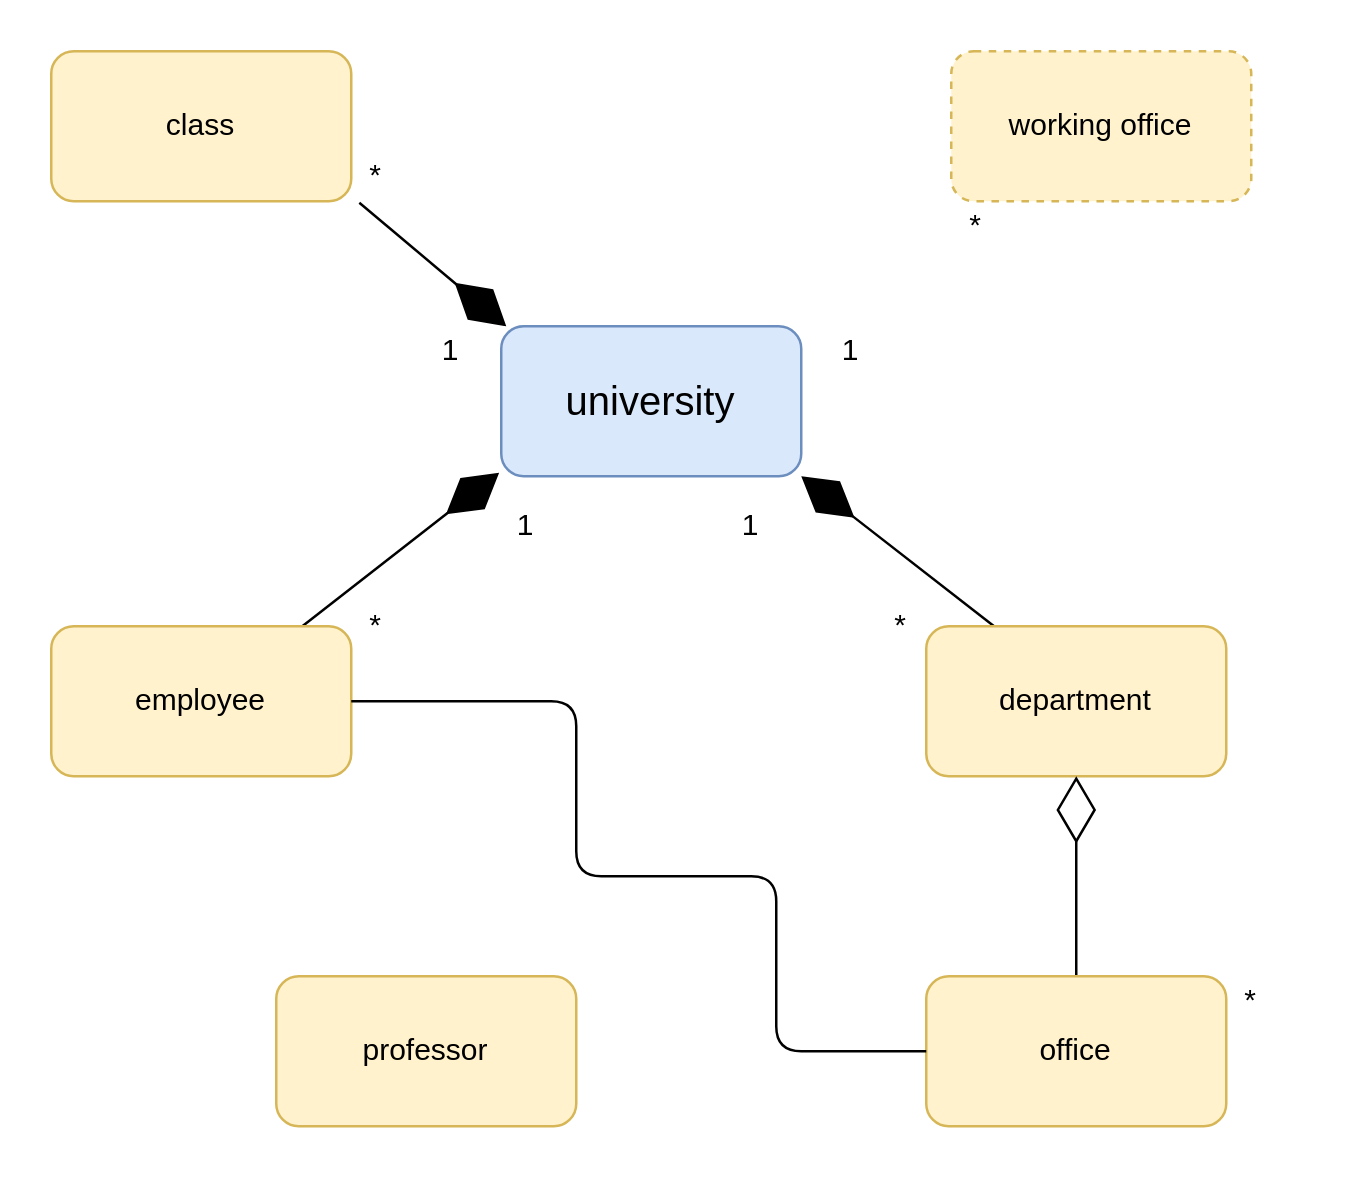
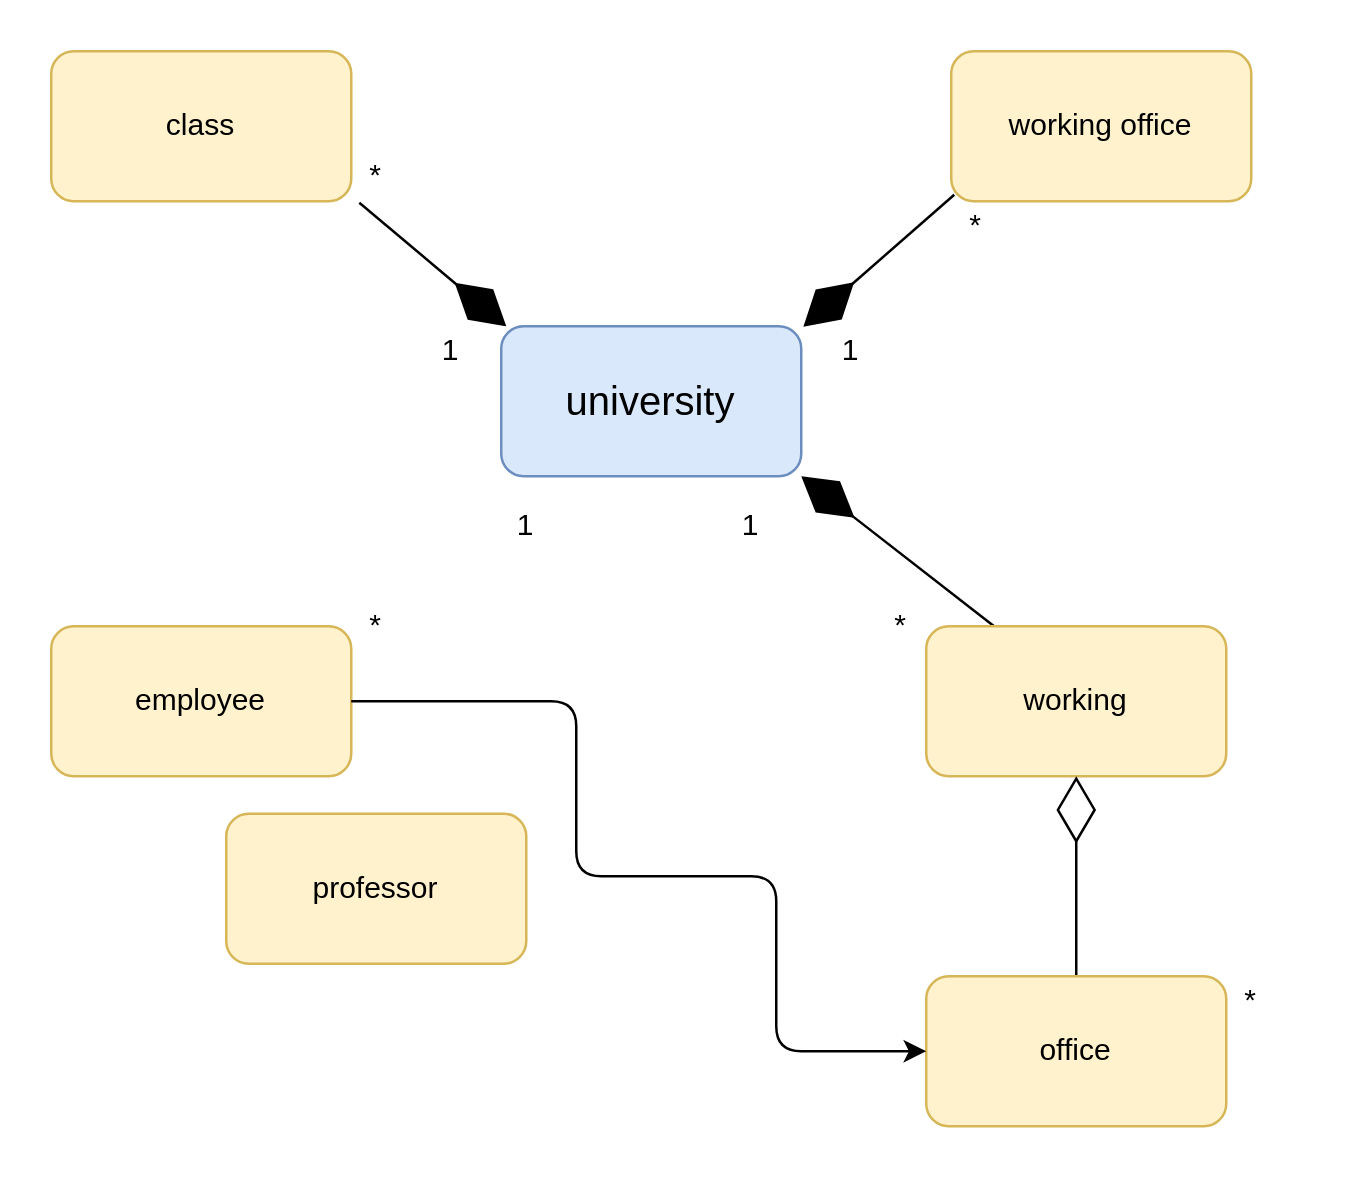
- <mxCell id="5" value="working office" style="rounded=1;whiteSpace=wrap;html=1;fontFamily=Helvetica;fillColor=#fff2cc;strokeColor=#d6b656;dashed=1;" vertex="1" parent="1"><mxGeometry x="380" y="20" width="120" height="60" as="geometry" /></mxCell>
+ <mxCell id="5" value="working office" style="rounded=1;whiteSpace=wrap;html=1;fontFamily=Helvetica;fillColor=#fff2cc;strokeColor=#d6b656;" vertex="1" parent="1"><mxGeometry x="380" y="20" width="120" height="60" as="geometry" /></mxCell>
+ <mxCell id="6" value="" style="endArrow=diamondThin;endFill=1;endSize=24;html=1;fontFamily=Helvetica;entryX=1.007;entryY=0.003;entryDx=0;entryDy=0;entryPerimeter=0;exitX=0.01;exitY=0.957;exitDx=0;exitDy=0;exitPerimeter=0;" edge="1" parent="1" source="5" target="2"><mxGeometry width="160" relative="1" as="geometry"><mxPoint x="450" y="130" as="sourcePoint" /><mxPoint x="571.56" y="204.98" as="targetPoint" /><Array as="points" /></mxGeometry></mxCell>
- <mxCell id="8" value="" style="endArrow=diamondThin;endFill=1;endSize=24;html=1;fontFamily=Helvetica;exitX=0.823;exitY=0.021;exitDx=0;exitDy=0;exitPerimeter=0;entryX=-0.007;entryY=0.977;entryDx=0;entryDy=0;entryPerimeter=0;" edge="1" parent="1" source="9" target="2"><mxGeometry width="160" relative="1" as="geometry"><mxPoint x="270" y="225" as="sourcePoint" /><mxPoint x="150" y="295" as="targetPoint" /><Array as="points" /></mxGeometry></mxCell>
- <mxCell id="10" value="department" style="rounded=1;whiteSpace=wrap;html=1;fillColor=#fff2cc;strokeColor=#d6b656;" vertex="1" parent="1"><mxGeometry x="370" y="250" width="120" height="60" as="geometry" /></mxCell>
+ <mxCell id="10" value="working" style="rounded=1;whiteSpace=wrap;html=1;fillColor=#fff2cc;strokeColor=#d6b656;" vertex="1" parent="1"><mxGeometry x="370" y="250" width="120" height="60" as="geometry" /></mxCell>
- <mxCell id="13" value="professor" style="rounded=1;whiteSpace=wrap;html=1;fontFamily=Helvetica;fillColor=#fff2cc;strokeColor=#d6b656;" vertex="1" parent="1"><mxGeometry x="110" y="390" width="120" height="60" as="geometry" /></mxCell>
+ <mxCell id="13" value="professor" style="rounded=1;whiteSpace=wrap;html=1;fontFamily=Helvetica;fillColor=#fff2cc;strokeColor=#d6b656;" vertex="1" parent="1"><mxGeometry x="90" y="325" width="120" height="60" as="geometry" /></mxCell>
- <mxCell id="22" value="" style="endArrow=none;html=1;fontFamily=Helvetica;entryX=0;entryY=0.5;entryDx=0;entryDy=0;exitX=1;exitY=0.5;exitDx=0;exitDy=0;" edge="1" parent="1" source="9" target="12"><mxGeometry width="50" height="50" relative="1" as="geometry"><mxPoint x="-60" y="520" as="sourcePoint" /><mxPoint x="-10" y="470" as="targetPoint" /><Array as="points"><mxPoint x="230" y="280" /><mxPoint x="230" y="350" /><mxPoint x="310" y="350" /><mxPoint x="310" y="420" /></Array></mxGeometry></mxCell>
+ <mxCell id="22" value="" style="endArrow=classic;html=1;fontFamily=Helvetica;entryX=0;entryY=0.5;entryDx=0;entryDy=0;exitX=1;exitY=0.5;exitDx=0;exitDy=0;" edge="1" parent="1" source="9" target="12"><mxGeometry width="50" height="50" relative="1" as="geometry"><mxPoint x="-60" y="520" as="sourcePoint" /><mxPoint x="-10" y="470" as="targetPoint" /><Array as="points"><mxPoint x="230" y="280" /><mxPoint x="230" y="350" /><mxPoint x="310" y="350" /><mxPoint x="310" y="420" /></Array></mxGeometry></mxCell>
